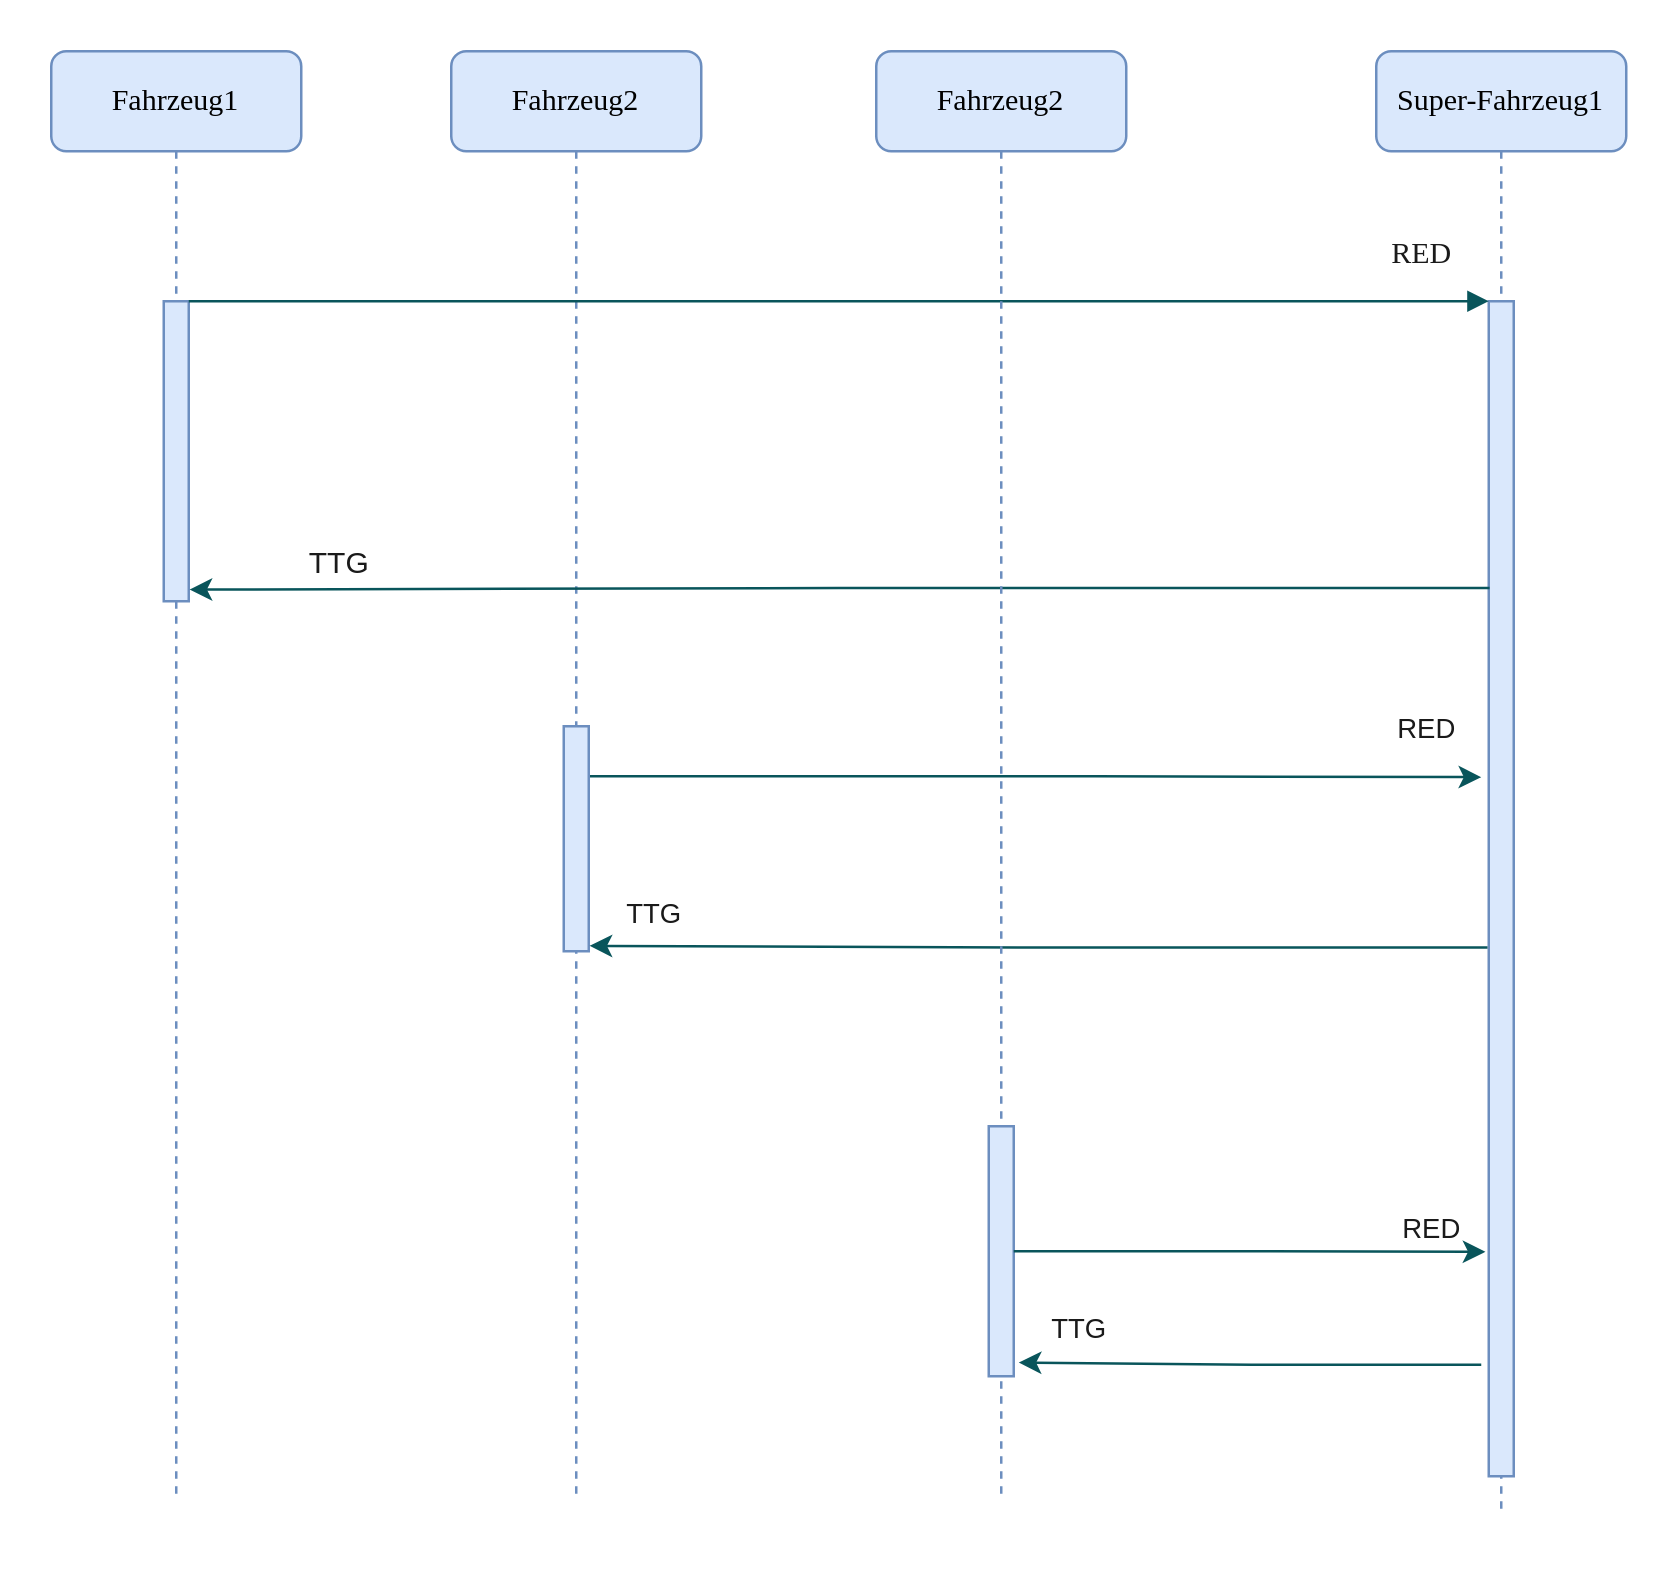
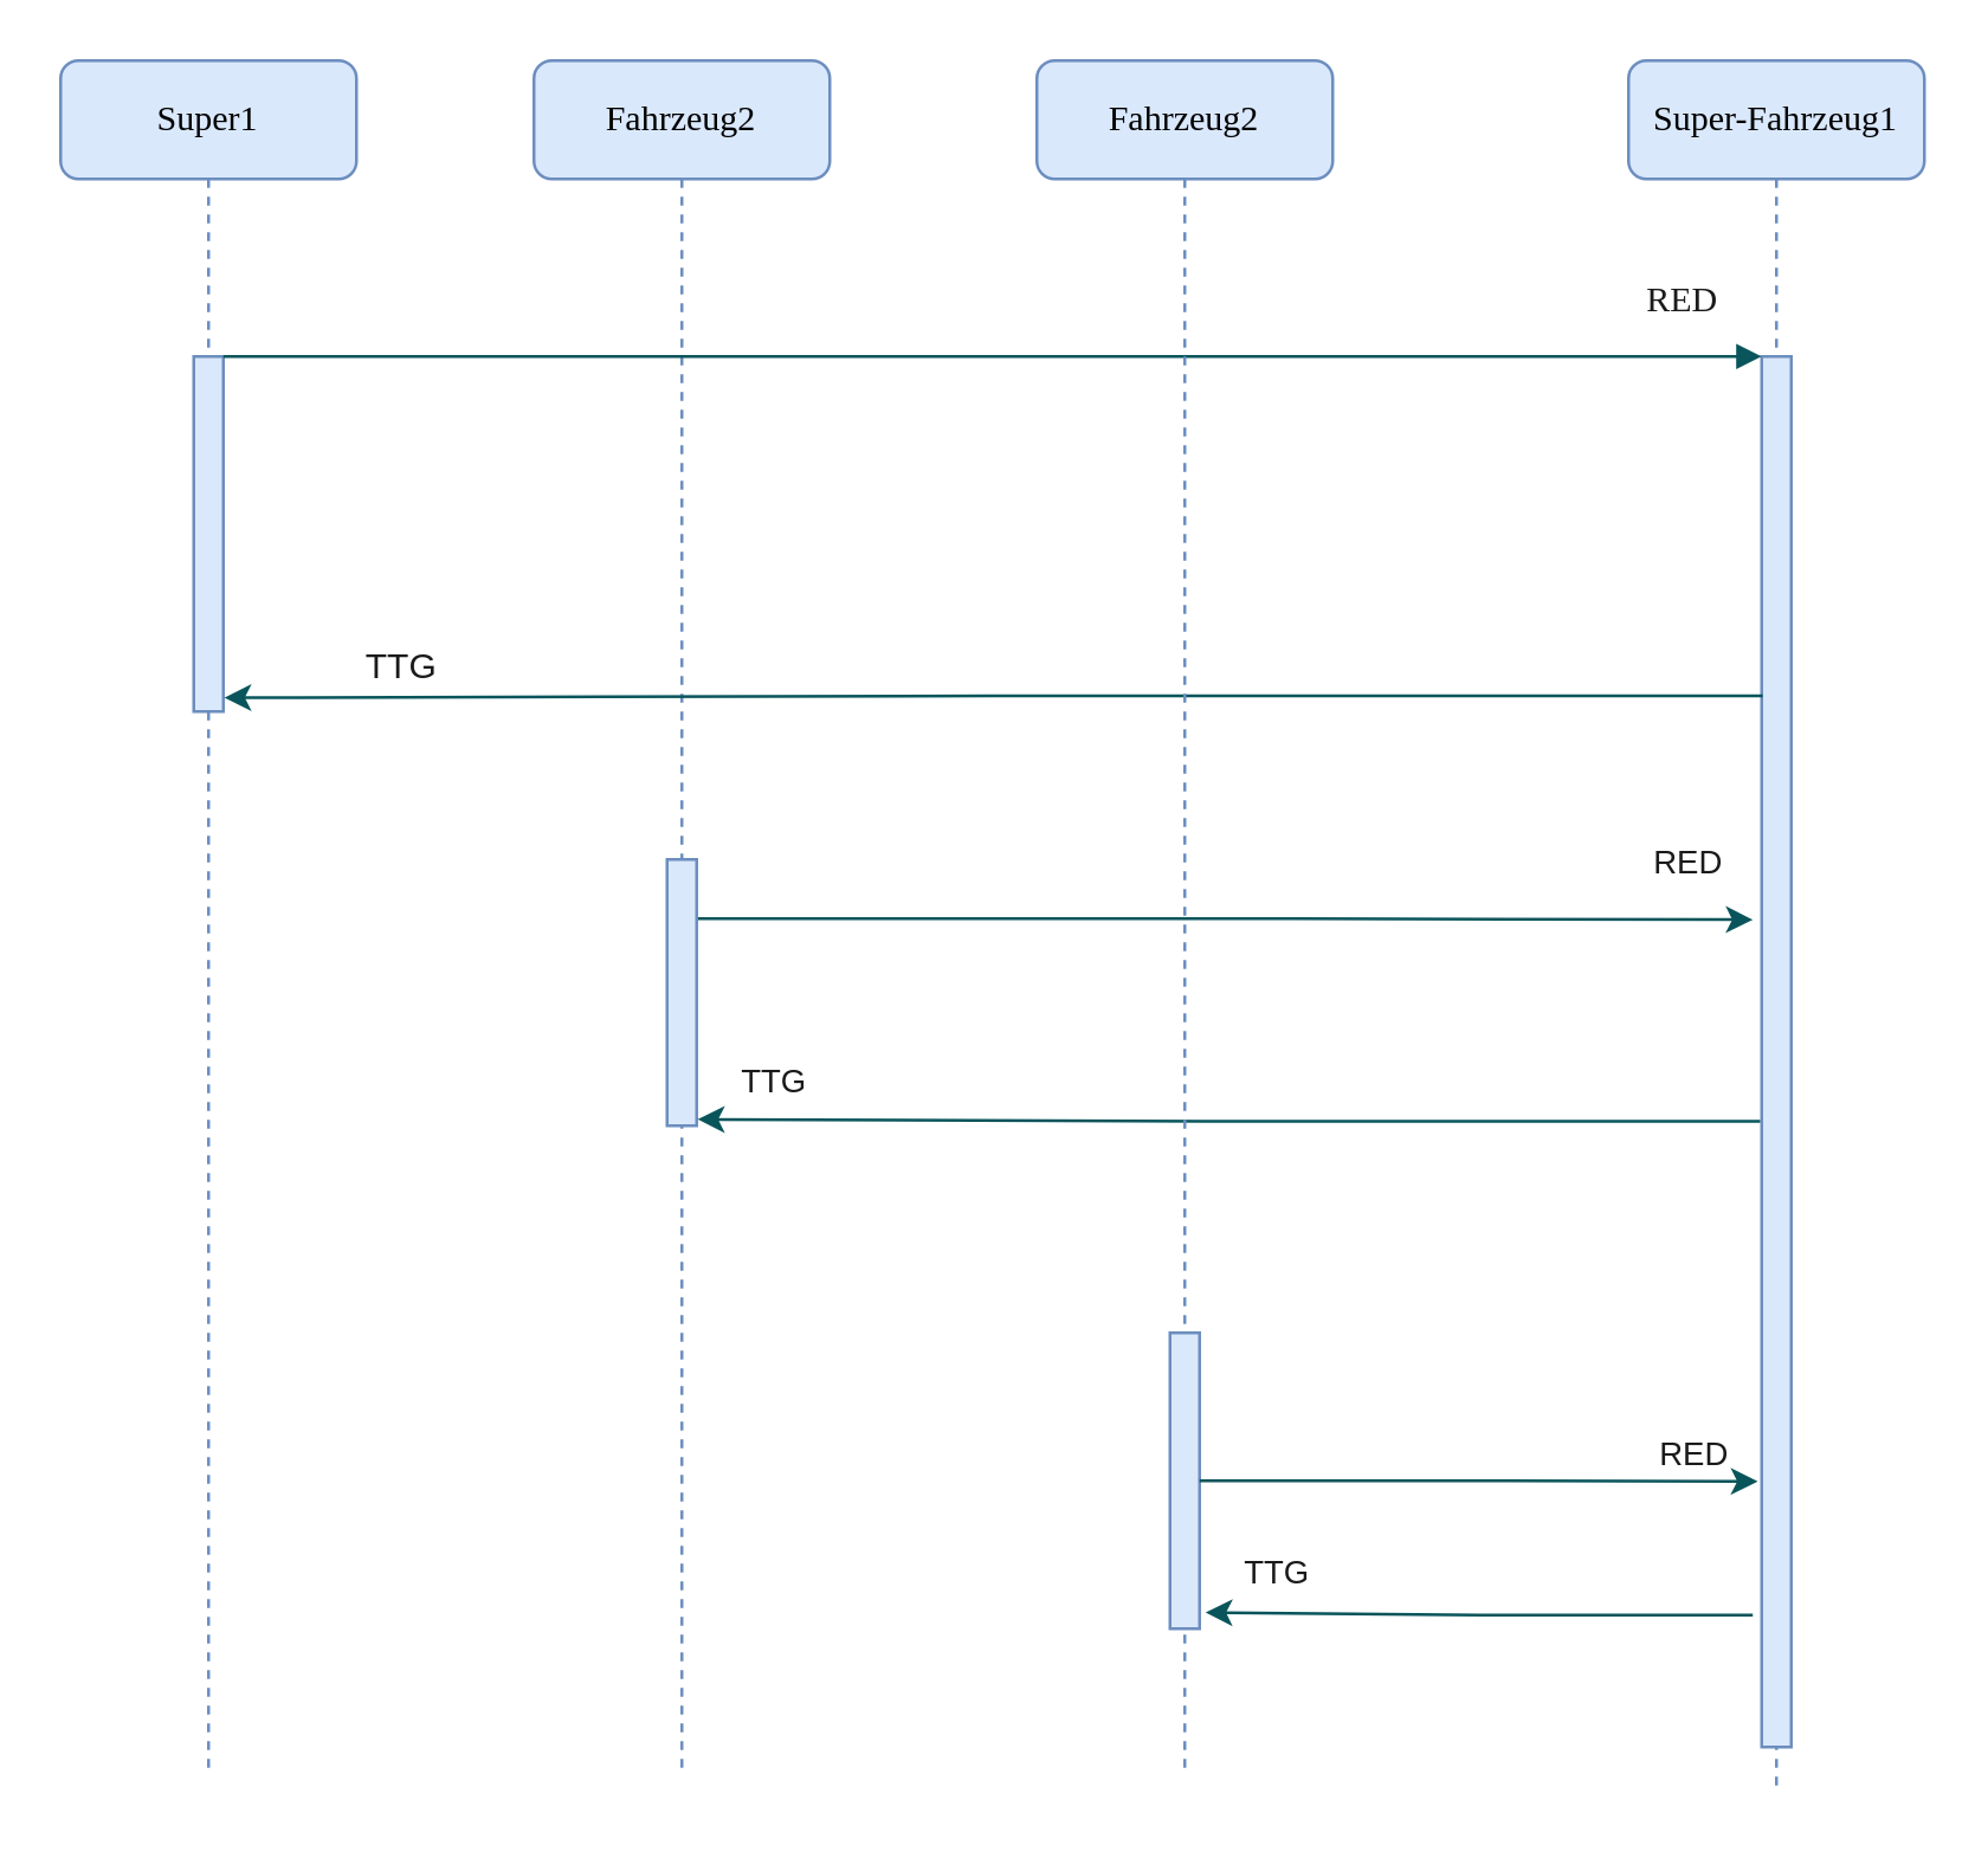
- <mxCell id="8" value="Fahrzeug1" style="shape=umlLifeline;perimeter=lifelinePerimeter;whiteSpace=wrap;html=1;container=1;collapsible=0;recursiveResize=0;outlineConnect=0;rounded=1;shadow=0;comic=0;labelBackgroundColor=none;strokeWidth=1;fontFamily=Verdana;fontSize=12;align=center;fillColor=#dae8fc;strokeColor=#6c8ebf;" parent="1" vertex="1"><mxGeometry x="20" y="20" width="100" height="580" as="geometry" /></mxCell>
+ <mxCell id="8" value="Super1" style="shape=umlLifeline;perimeter=lifelinePerimeter;whiteSpace=wrap;html=1;container=1;collapsible=0;recursiveResize=0;outlineConnect=0;rounded=1;shadow=0;comic=0;labelBackgroundColor=none;strokeWidth=1;fontFamily=Verdana;fontSize=12;align=center;fillColor=#dae8fc;strokeColor=#6c8ebf;" parent="1" vertex="1"><mxGeometry x="20" y="20" width="100" height="580" as="geometry" /></mxCell>
